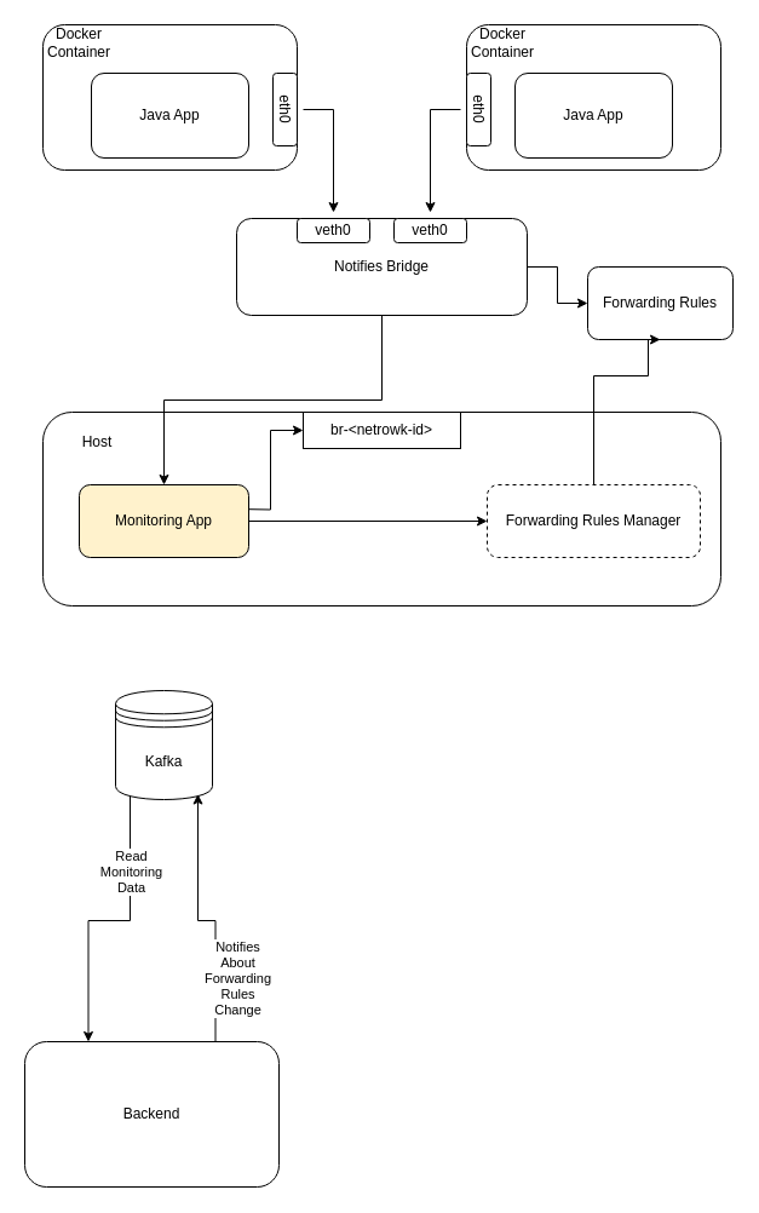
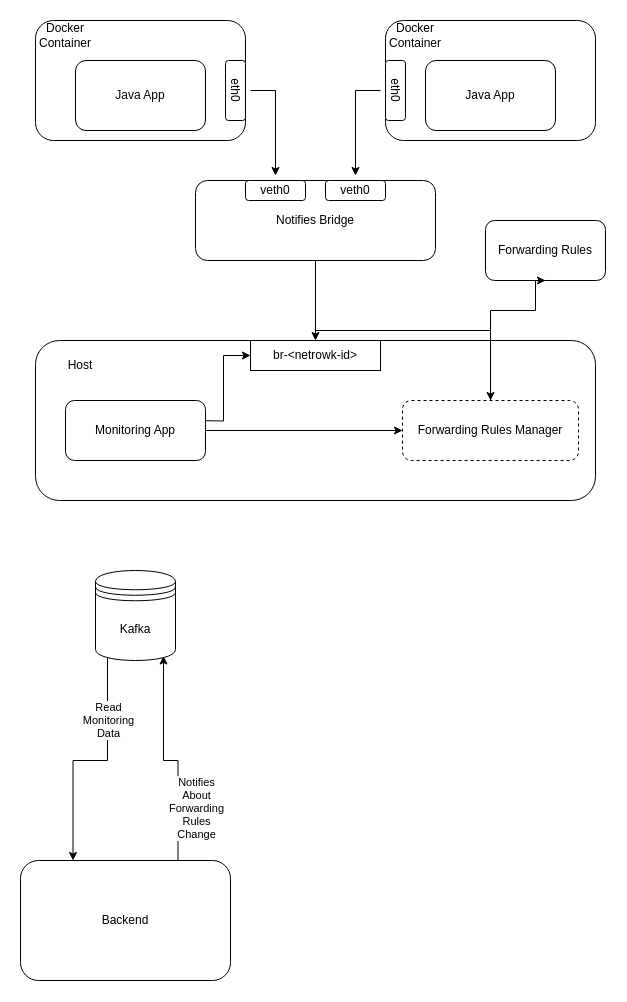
- <mxCell id="16" value="" style="edgeStyle=orthogonalEdgeStyle;rounded=0;orthogonalLoop=1;jettySize=auto;html=1;" edge="1" parent="1" source="17" target="23"><mxGeometry relative="1" as="geometry" /></mxCell>
+ <mxCell id="16" value="" style="edgeStyle=orthogonalEdgeStyle;rounded=0;orthogonalLoop=1;jettySize=auto;html=1;" edge="1" parent="1" source="17" target="32"><mxGeometry relative="1" as="geometry" /></mxCell>
- <mxCell id="15" style="edgeStyle=orthogonalEdgeStyle;rounded=0;orthogonalLoop=1;jettySize=auto;html=1;" edge="1" parent="1" source="17" target="27"><mxGeometry relative="1" as="geometry" /></mxCell>
+ <mxCell id="15" style="edgeStyle=orthogonalEdgeStyle;rounded=0;orthogonalLoop=1;jettySize=auto;html=1;" edge="1" parent="1" source="17" target="22"><mxGeometry relative="1" as="geometry" /></mxCell>
- <mxCell id="27" value="Monitoring App" style="rounded=1;whiteSpace=wrap;html=1;fillColor=#fff2cc;" vertex="1" parent="1"><mxGeometry x="65" y="400" width="140" height="60" as="geometry" /></mxCell>
+ <mxCell id="27" value="Monitoring App" style="rounded=1;whiteSpace=wrap;html=1;" vertex="1" parent="1"><mxGeometry x="65" y="400" width="140" height="60" as="geometry" /></mxCell>
